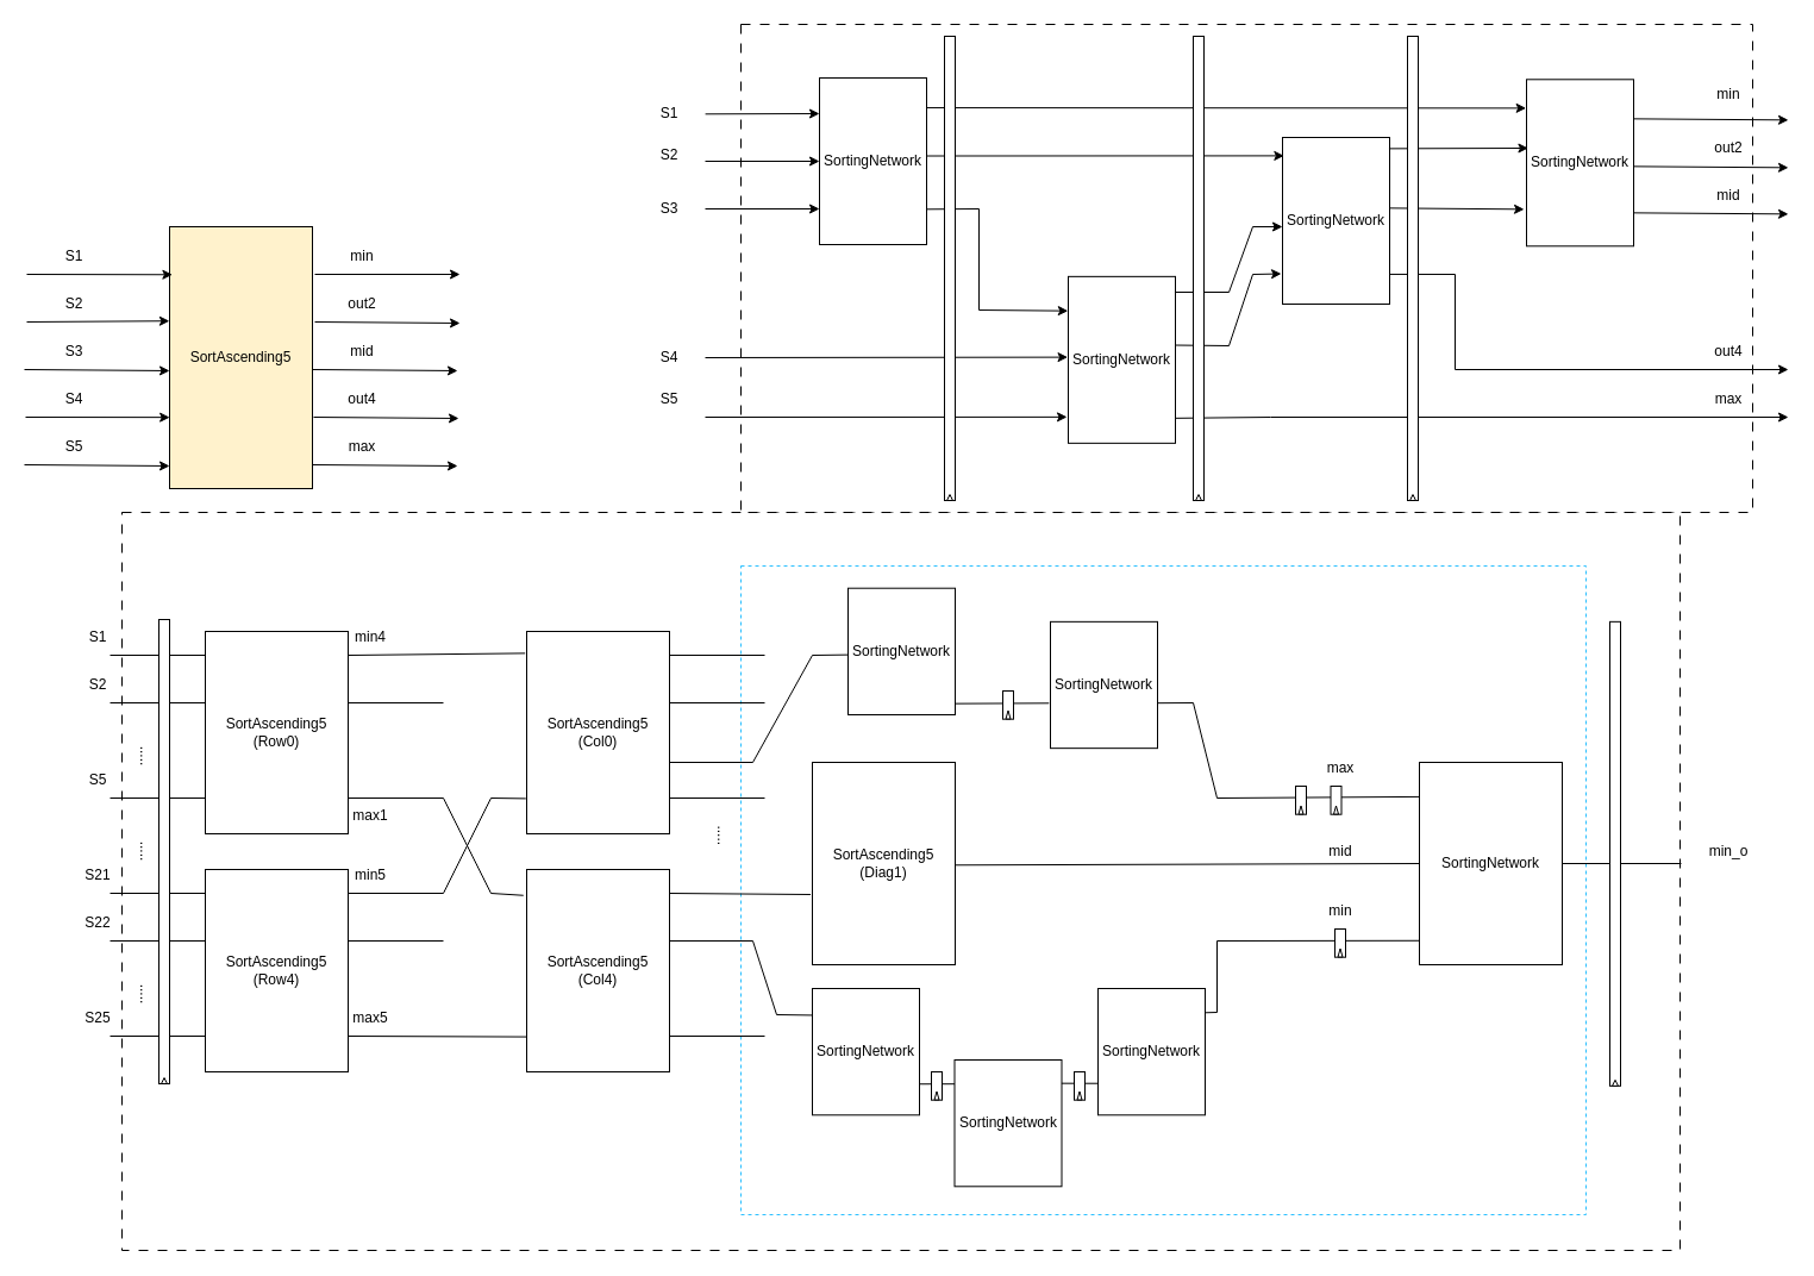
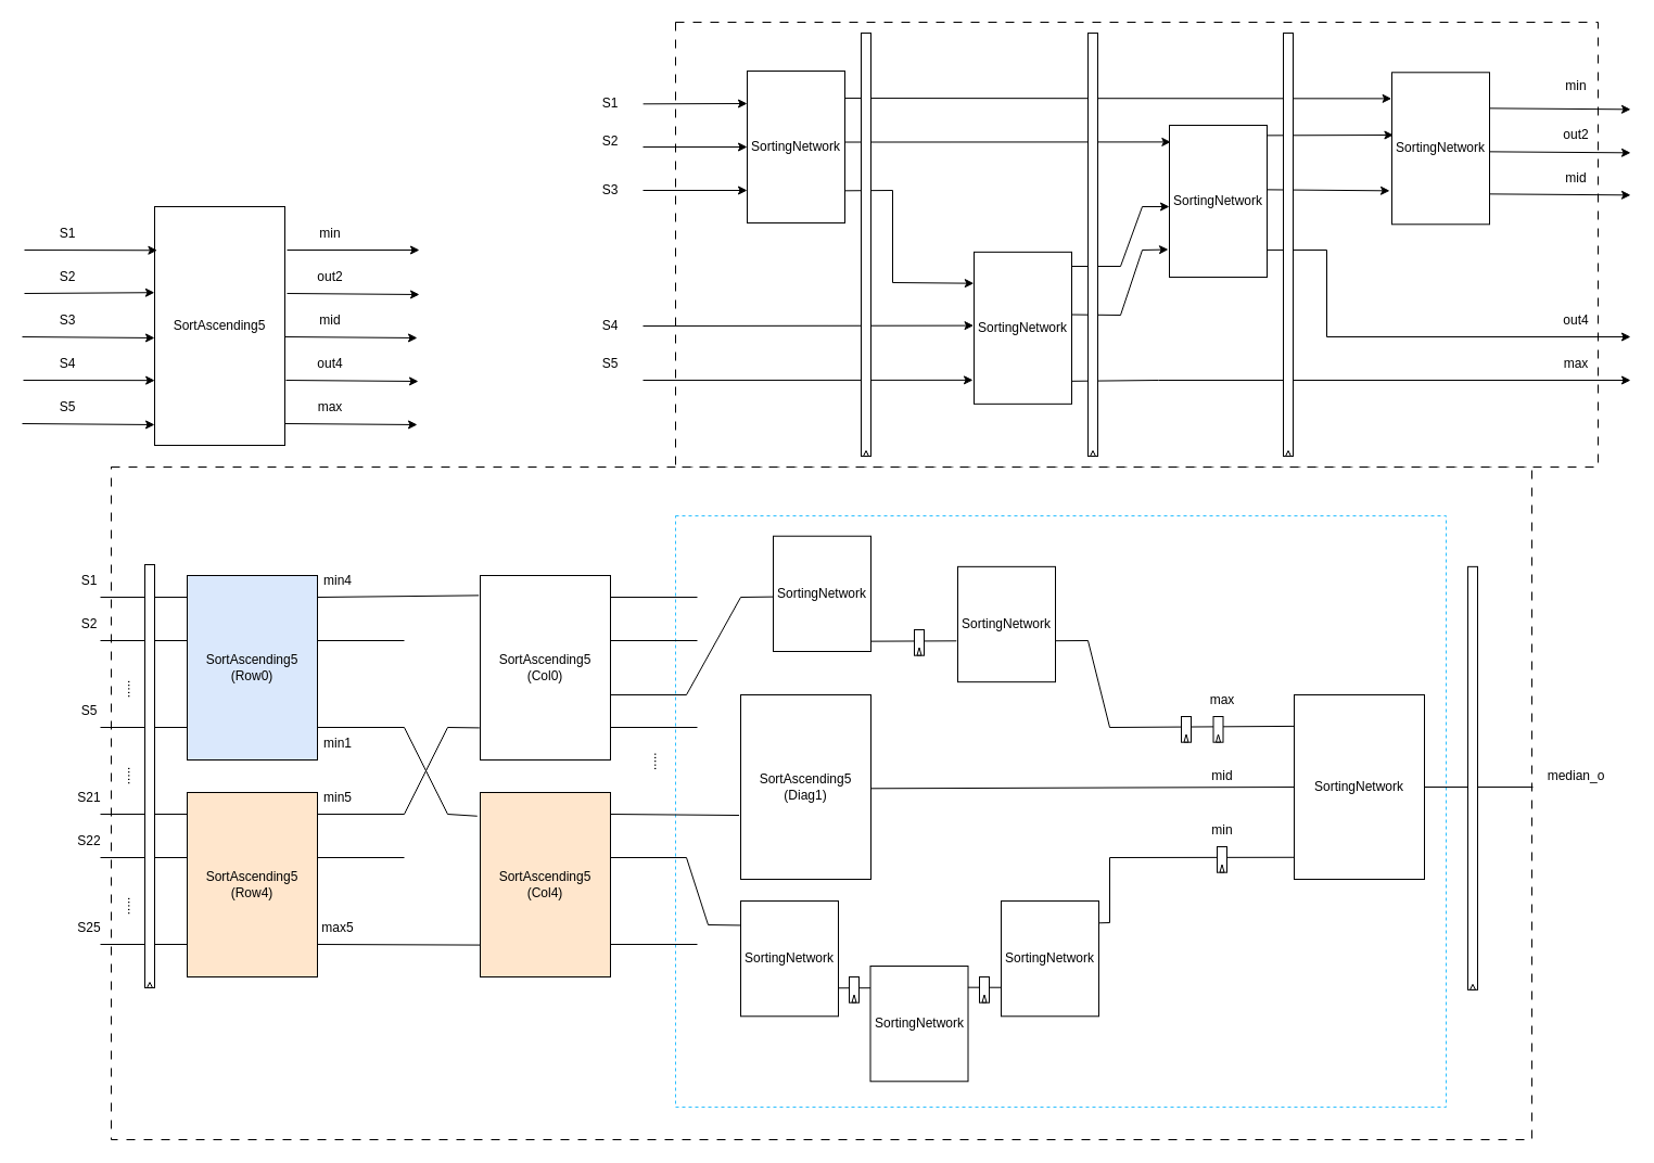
- <mxCell id="51" value="SortAscending5" style="rounded=0;whiteSpace=wrap;html=1;fillColor=#fff2cc;" parent="1" vertex="1"><mxGeometry x="142" y="190" width="120" height="220" as="geometry" /></mxCell>
+ <mxCell id="51" value="SortAscending5" style="rounded=0;whiteSpace=wrap;html=1;" parent="1" vertex="1"><mxGeometry x="142" y="190" width="120" height="220" as="geometry" /></mxCell>
- <mxCell id="22" value="SortAscending5 (Row0)" style="rounded=0;whiteSpace=wrap;html=1;" parent="1" vertex="1"><mxGeometry x="172" y="530" width="120" height="170" as="geometry" /></mxCell>
+ <mxCell id="22" value="SortAscending5 (Row0)" style="rounded=0;whiteSpace=wrap;html=1;fillColor=#dae8fc;" parent="1" vertex="1"><mxGeometry x="172" y="530" width="120" height="170" as="geometry" /></mxCell>
- <mxCell id="31" value="max1" style="text;html=1;align=center;verticalAlign=middle;whiteSpace=wrap;rounded=0;" parent="1" vertex="1"><mxGeometry x="281" y="670" width="60" height="30" as="geometry" /></mxCell>
+ <mxCell id="31" value="min1" style="text;html=1;align=center;verticalAlign=middle;whiteSpace=wrap;rounded=0;" parent="1" vertex="1"><mxGeometry x="281" y="670" width="60" height="30" as="geometry" /></mxCell>
- <mxCell id="50" value="min_o" style="text;html=1;align=center;verticalAlign=middle;whiteSpace=wrap;rounded=0;" parent="1" vertex="1"><mxGeometry x="1422" y="700" width="60" height="30" as="geometry" /></mxCell>
+ <mxCell id="50" value="median_o" style="text;html=1;align=center;verticalAlign=middle;whiteSpace=wrap;rounded=0;" parent="1" vertex="1"><mxGeometry x="1422" y="700" width="60" height="30" as="geometry" /></mxCell>
- <mxCell id="23" value="SortAscending5 (Row4)" style="rounded=0;whiteSpace=wrap;html=1;" parent="1" vertex="1"><mxGeometry x="172" y="730" width="120" height="170" as="geometry" /></mxCell>
+ <mxCell id="23" value="SortAscending5 (Row4)" style="rounded=0;whiteSpace=wrap;html=1;fillColor=#ffe6cc;" parent="1" vertex="1"><mxGeometry x="172" y="730" width="120" height="170" as="geometry" /></mxCell>
- <mxCell id="35" value="SortAscending5 (Col4)" style="rounded=0;whiteSpace=wrap;html=1;" parent="1" vertex="1"><mxGeometry x="442" y="730" width="120" height="170" as="geometry" /></mxCell>
+ <mxCell id="35" value="SortAscending5 (Col4)" style="rounded=0;whiteSpace=wrap;html=1;fillColor=#ffe6cc;" parent="1" vertex="1"><mxGeometry x="442" y="730" width="120" height="170" as="geometry" /></mxCell>
